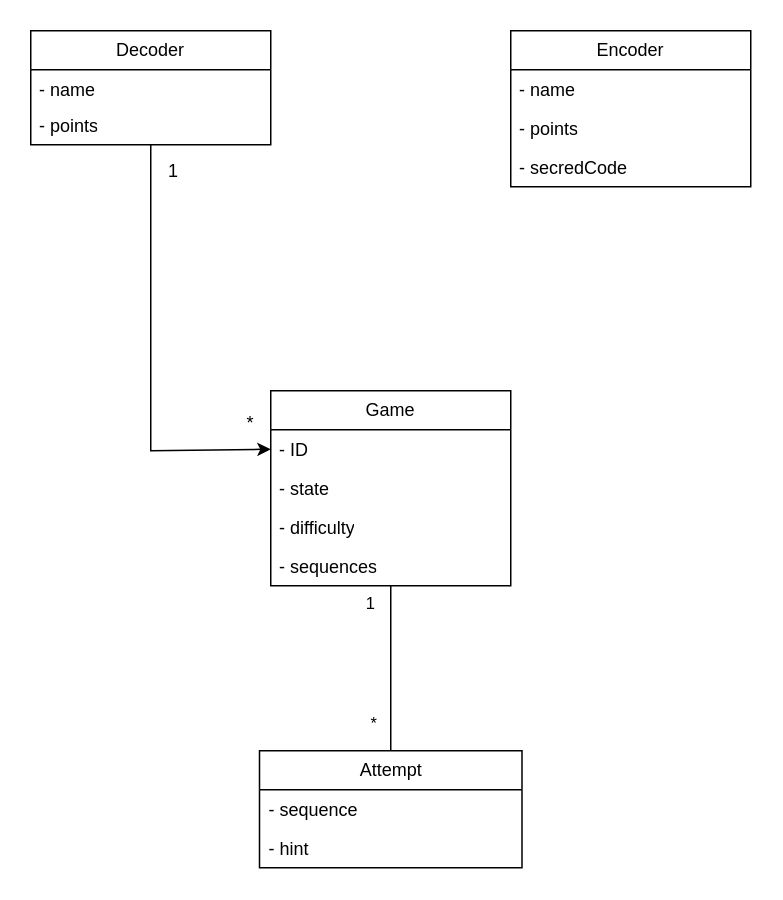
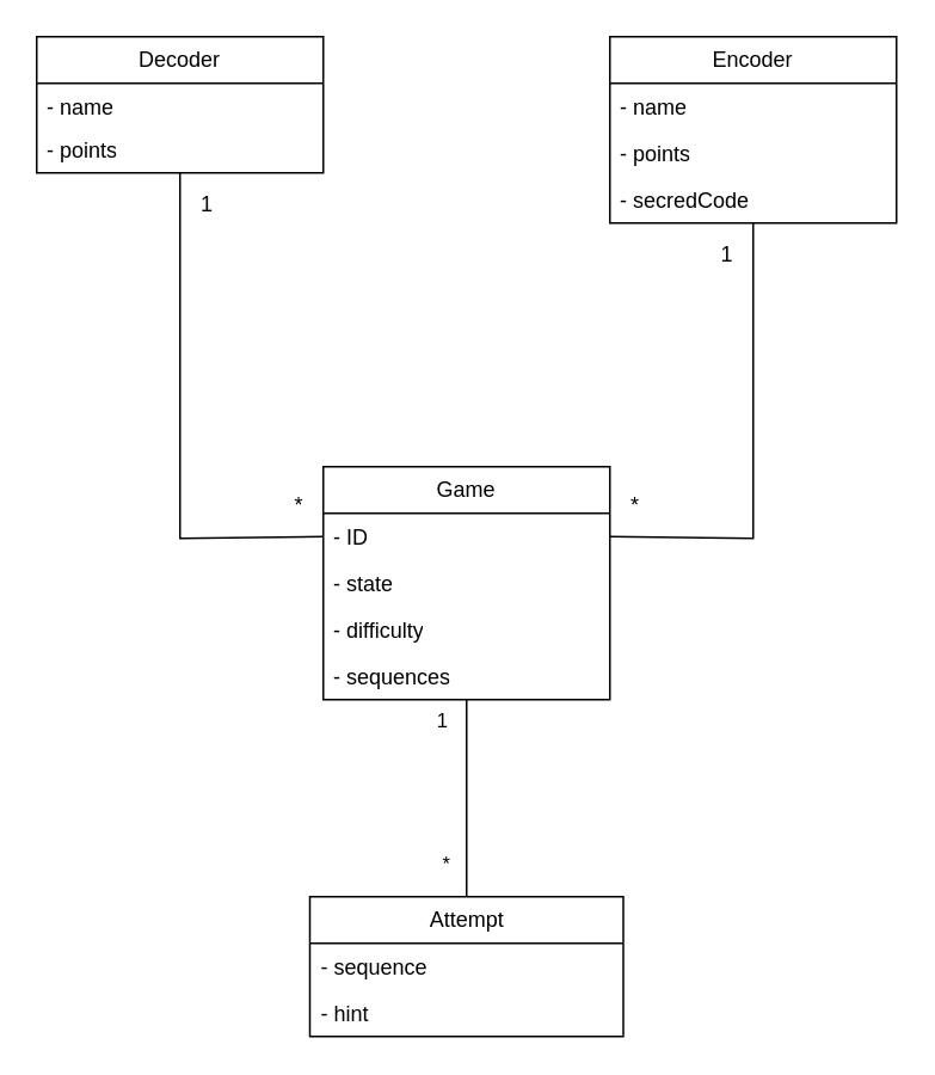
+ <mxCell id="17" value="" style="endArrow=none;html=1;rounded=0;exitX=1;exitY=0.5;exitDx=0;exitDy=0;" parent="1" source="10" target="2" edge="1"><mxGeometry relative="1" as="geometry"><mxPoint x="145" y="300" as="sourcePoint" /><mxPoint x="305" y="300" as="targetPoint" /><Array as="points"><mxPoint x="420" y="300" /></Array></mxGeometry></mxCell>
+ <mxCell id="18" value="*" style="resizable=0;html=1;whiteSpace=wrap;align=left;verticalAlign=bottom;" parent="17" connectable="0" vertex="1"><mxGeometry x="-1" relative="1" as="geometry"><mxPoint x="10" y="-9" as="offset" /></mxGeometry></mxCell>
+ <mxCell id="19" value="1" style="resizable=0;html=1;whiteSpace=wrap;align=right;verticalAlign=bottom;" parent="17" connectable="0" vertex="1"><mxGeometry x="1" relative="1" as="geometry"><mxPoint x="-10" y="26" as="offset" /></mxGeometry></mxCell>
- <mxCell id="14" value="" style="endArrow=classic;html=1;rounded=0;entryX=0;entryY=0.5;entryDx=0;entryDy=0;" parent="1" source="6" target="10" edge="1"><mxGeometry relative="1" as="geometry"><mxPoint x="145" y="300" as="sourcePoint" /><mxPoint x="305" y="300" as="targetPoint" /><Array as="points"><mxPoint x="100" y="300" /></Array></mxGeometry></mxCell>
+ <mxCell id="14" value="" style="endArrow=none;html=1;rounded=0;entryX=0;entryY=0.5;entryDx=0;entryDy=0;" parent="1" source="6" target="10" edge="1"><mxGeometry relative="1" as="geometry"><mxPoint x="145" y="300" as="sourcePoint" /><mxPoint x="305" y="300" as="targetPoint" /><Array as="points"><mxPoint x="100" y="300" /></Array></mxGeometry></mxCell>
